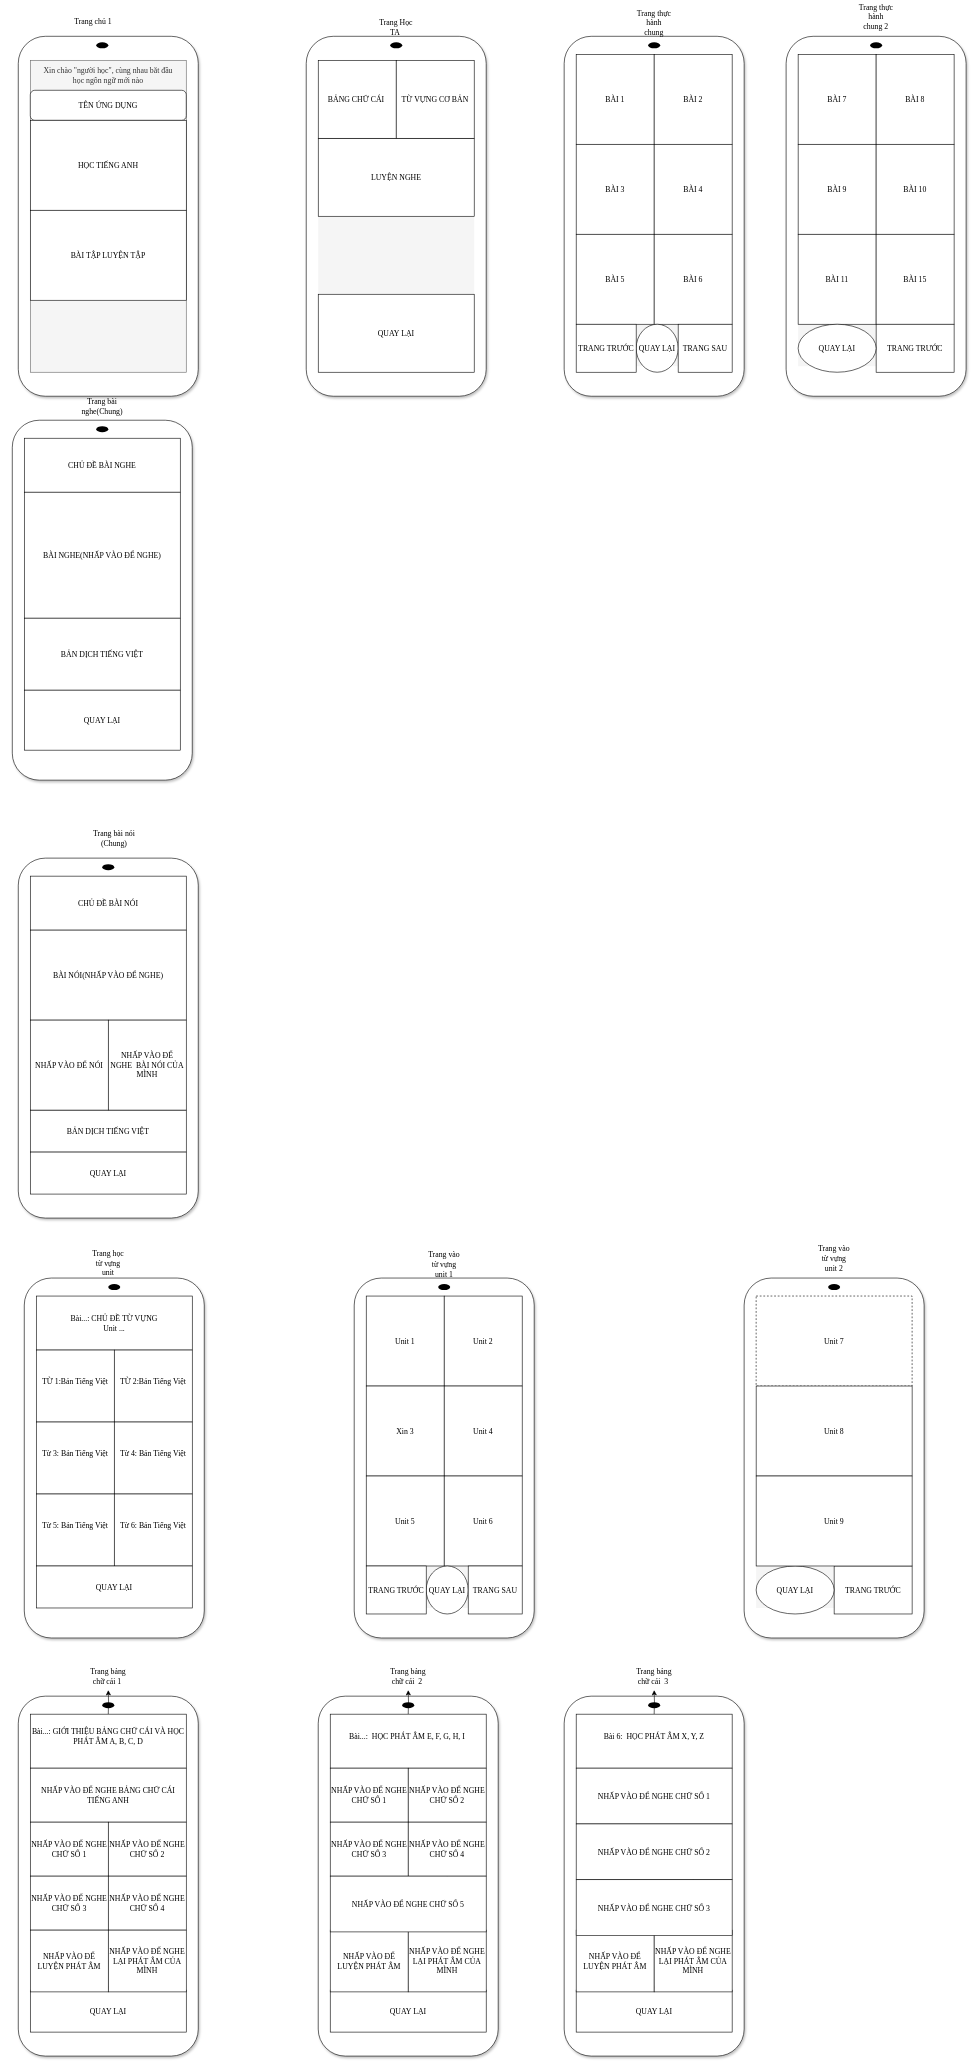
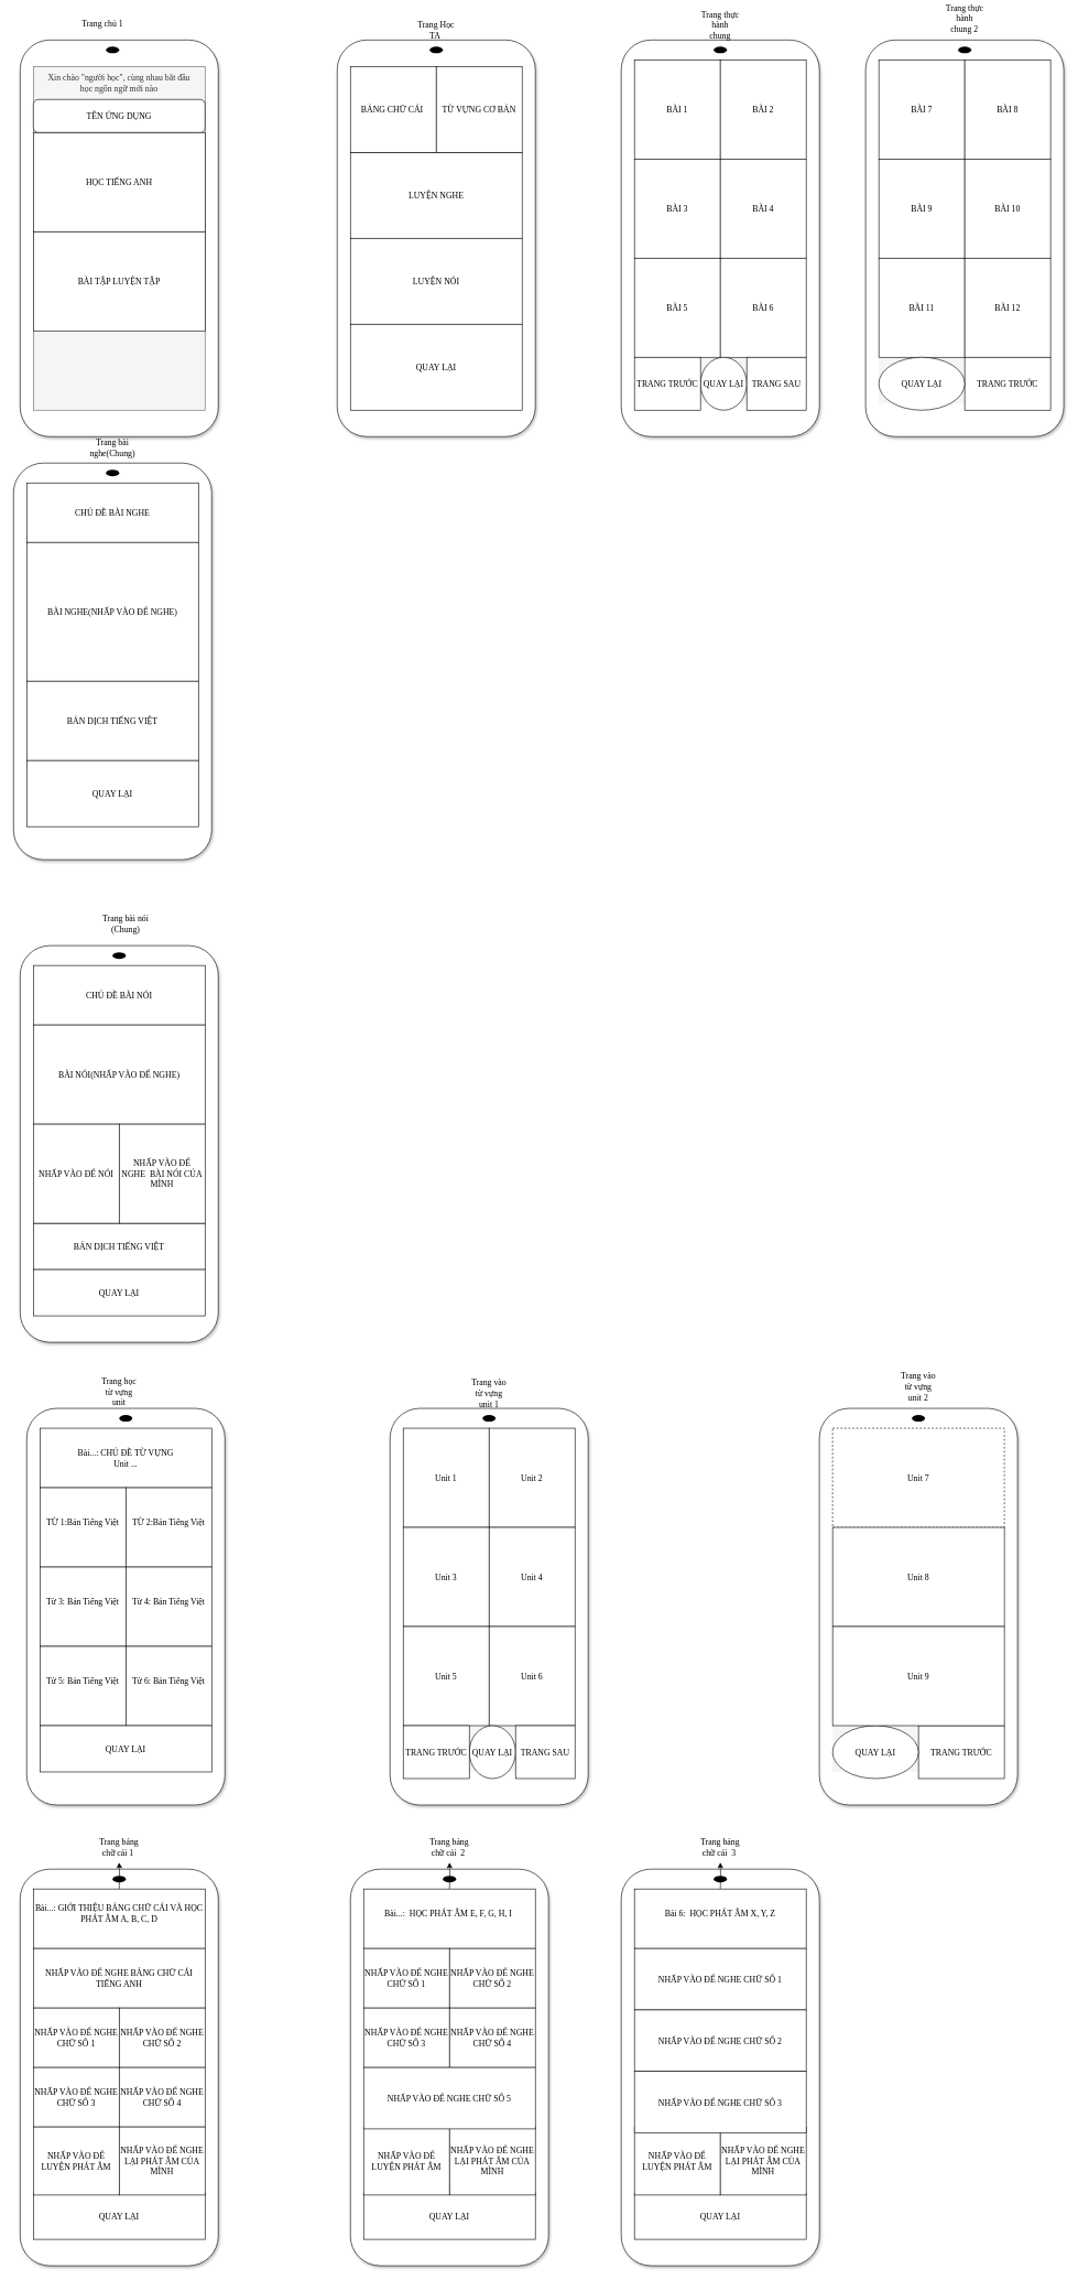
+ <mxCell id="14" value="LUYỆN NÓI" style="rounded=0;whiteSpace=wrap;html=1;fontFamily=Times New Roman;fontSize=13;" vertex="1" parent="1"><mxGeometry x="530" y="360" width="260" height="130" as="geometry" /></mxCell>
- <mxCell id="40" value="BÀI 15" style="rounded=0;whiteSpace=wrap;html=1;fontFamily=Times New Roman;fontSize=13;" vertex="1" parent="1"><mxGeometry x="1460" y="390" width="130" height="150" as="geometry" /></mxCell>
+ <mxCell id="40" value="BÀI 12" style="rounded=0;whiteSpace=wrap;html=1;fontFamily=Times New Roman;fontSize=13;" vertex="1" parent="1"><mxGeometry x="1460" y="390" width="130" height="150" as="geometry" /></mxCell>
- <mxCell id="78" value="Xin&amp;nbsp;3" style="rounded=0;whiteSpace=wrap;html=1;fontFamily=Times New Roman;fontSize=13;" vertex="1" parent="1"><mxGeometry x="610" y="2310" width="130" height="150" as="geometry" /></mxCell>
+ <mxCell id="78" value="Unit&amp;nbsp;3" style="rounded=0;whiteSpace=wrap;html=1;fontFamily=Times New Roman;fontSize=13;" vertex="1" parent="1"><mxGeometry x="610" y="2310" width="130" height="150" as="geometry" /></mxCell>
